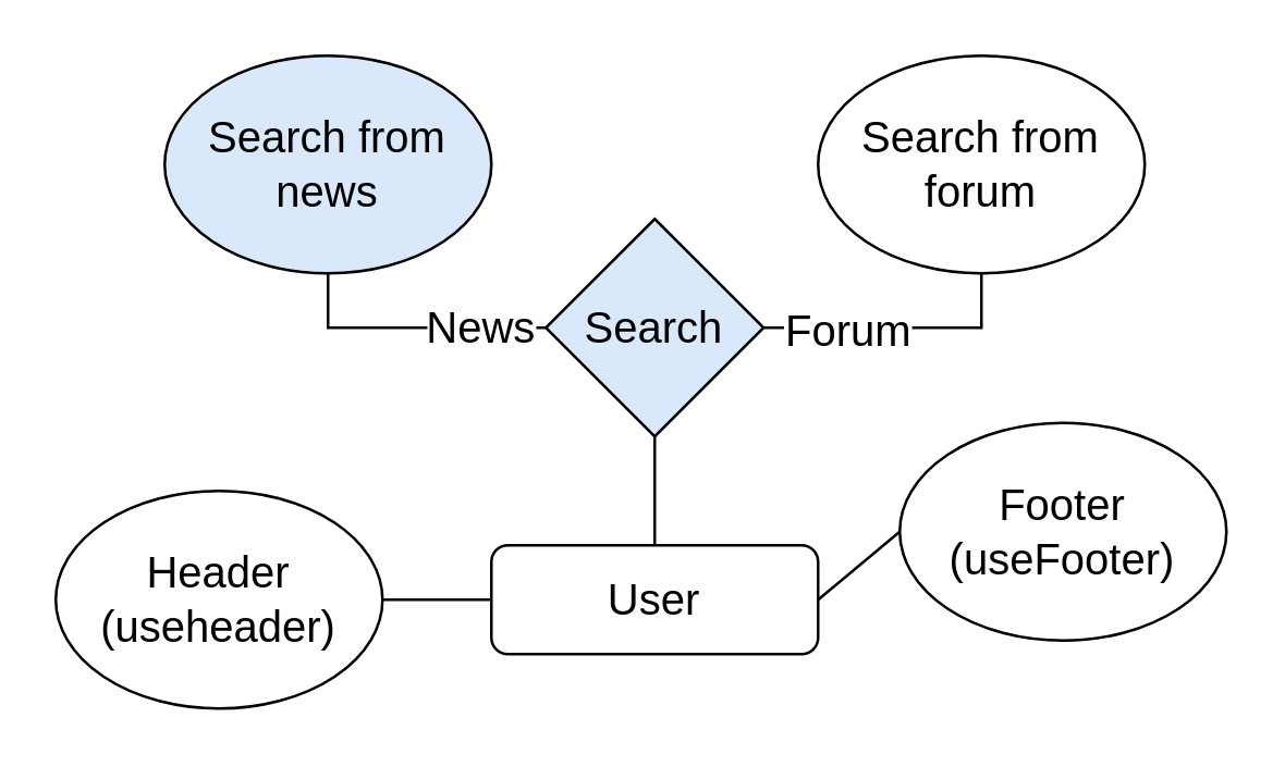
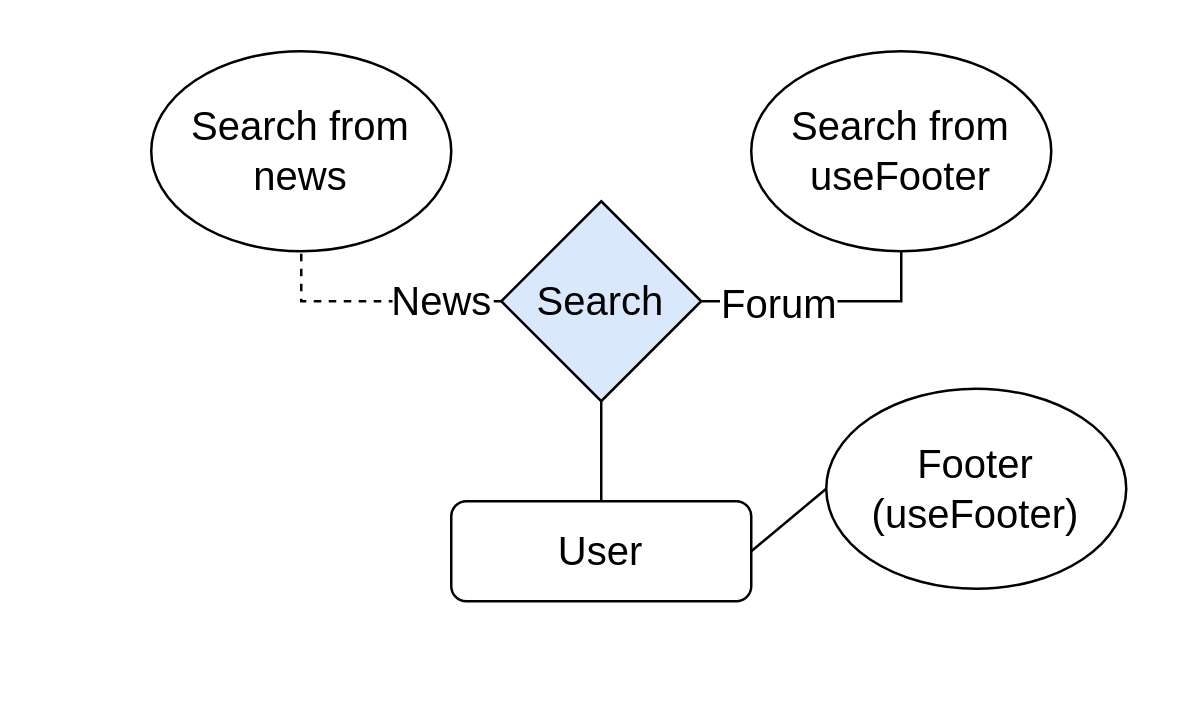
- <mxCell id="5" value="Search from news" style="ellipse;whiteSpace=wrap;html=1;fontSize=16;fillColor=#dae8fc;" vertex="1" parent="1"><mxGeometry x="60" y="20" width="120" height="80" as="geometry" /></mxCell>
+ <mxCell id="5" value="Search from news" style="ellipse;whiteSpace=wrap;html=1;fontSize=16;" vertex="1" parent="1"><mxGeometry x="60" y="20" width="120" height="80" as="geometry" /></mxCell>
- <mxCell id="6" value="Search from forum" style="ellipse;whiteSpace=wrap;html=1;fontSize=16;" vertex="1" parent="1"><mxGeometry x="300" y="20" width="120" height="80" as="geometry" /></mxCell>
+ <mxCell id="6" value="Search from useFooter" style="ellipse;whiteSpace=wrap;html=1;fontSize=16;" vertex="1" parent="1"><mxGeometry x="300" y="20" width="120" height="80" as="geometry" /></mxCell>
- <mxCell id="7" value="" style="endArrow=none;html=1;rounded=0;fontSize=16;exitX=0;exitY=0.5;exitDx=0;exitDy=0;entryX=0.5;entryY=1;entryDx=0;entryDy=0;" edge="1" parent="1" source="4" target="5"><mxGeometry width="50" height="50" relative="1" as="geometry"><mxPoint x="210" y="110" as="sourcePoint" /><mxPoint x="260" y="60" as="targetPoint" /><Array as="points"><mxPoint x="120" y="120" /></Array></mxGeometry></mxCell>
+ <mxCell id="7" value="" style="endArrow=none;html=1;rounded=0;fontSize=16;exitX=0;exitY=0.5;exitDx=0;exitDy=0;entryX=0.5;entryY=1;entryDx=0;entryDy=0;dashed=1;" edge="1" parent="1" source="4" target="5"><mxGeometry width="50" height="50" relative="1" as="geometry"><mxPoint x="210" y="110" as="sourcePoint" /><mxPoint x="260" y="60" as="targetPoint" /><Array as="points"><mxPoint x="120" y="120" /></Array></mxGeometry></mxCell>
- <mxCell id="11" value="Header&lt;br&gt;(useheader)" style="ellipse;whiteSpace=wrap;html=1;fontSize=16;" vertex="1" parent="1"><mxGeometry x="20" y="180" width="120" height="80" as="geometry" /></mxCell>
- <mxCell id="13" value="" style="endArrow=none;html=1;rounded=0;fontSize=16;exitX=1;exitY=0.5;exitDx=0;exitDy=0;entryX=0;entryY=0.5;entryDx=0;entryDy=0;" edge="1" parent="1" source="11" target="2"><mxGeometry width="50" height="50" relative="1" as="geometry"><mxPoint x="210" y="90" as="sourcePoint" /><mxPoint x="260" y="40" as="targetPoint" /></mxGeometry></mxCell>
